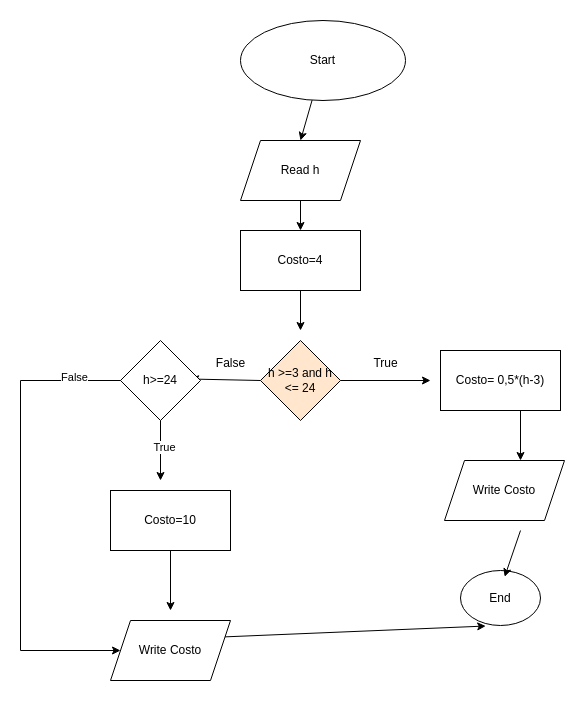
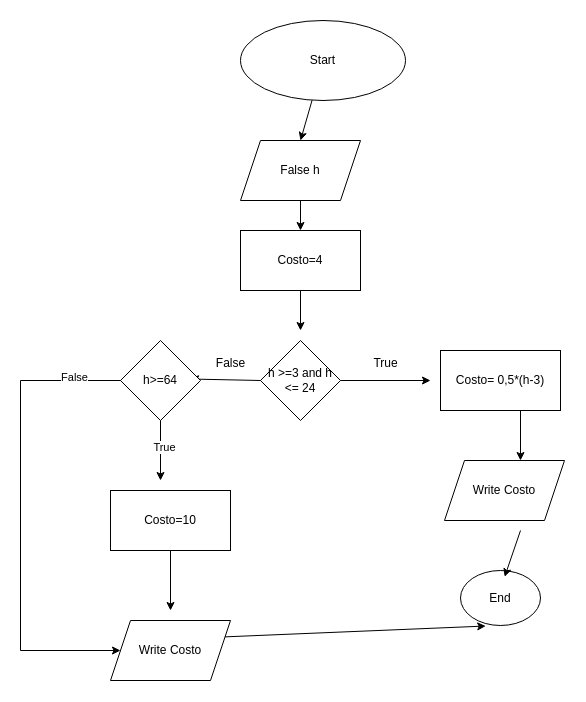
- <mxCell id="5" value="Read h" style="shape=parallelogram;perimeter=parallelogramPerimeter;whiteSpace=wrap;html=1;fixedSize=1;" vertex="1" parent="1"><mxGeometry x="240" y="140" width="120" height="60" as="geometry" /></mxCell>
+ <mxCell id="5" value="False h" style="shape=parallelogram;perimeter=parallelogramPerimeter;whiteSpace=wrap;html=1;fixedSize=1;" vertex="1" parent="1"><mxGeometry x="240" y="140" width="120" height="60" as="geometry" /></mxCell>
- <mxCell id="20" value="h&amp;gt;=24" style="rhombus;whiteSpace=wrap;html=1;" vertex="1" parent="1"><mxGeometry x="120" y="340" width="80" height="80" as="geometry" /></mxCell>
+ <mxCell id="20" value="h&amp;gt;=64" style="rhombus;whiteSpace=wrap;html=1;" vertex="1" parent="1"><mxGeometry x="120" y="340" width="80" height="80" as="geometry" /></mxCell>
- <mxCell id="8" value="h &amp;gt;=3 and h &amp;lt;= 24" style="rhombus;whiteSpace=wrap;html=1;fillColor=#ffe6cc;" vertex="1" parent="1"><mxGeometry x="260" y="340" width="80" height="80" as="geometry" /></mxCell>
+ <mxCell id="8" value="h &amp;gt;=3 and h &amp;lt;= 24" style="rhombus;whiteSpace=wrap;html=1;" vertex="1" parent="1"><mxGeometry x="260" y="340" width="80" height="80" as="geometry" /></mxCell>
